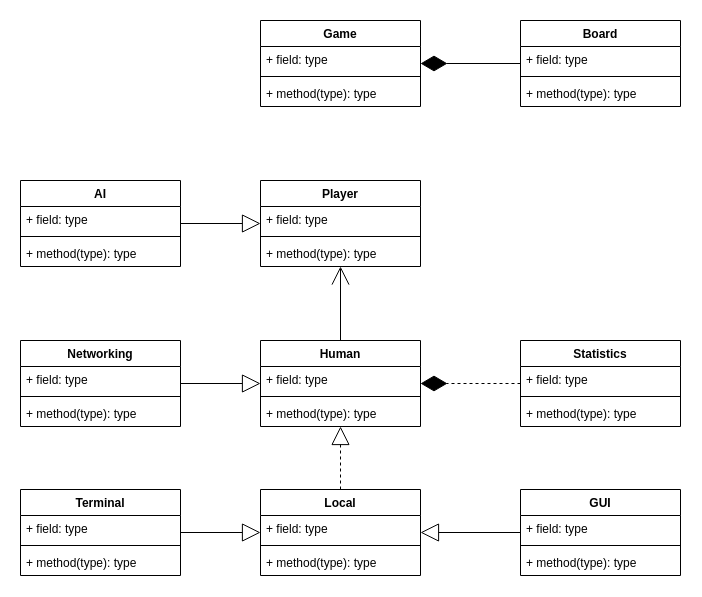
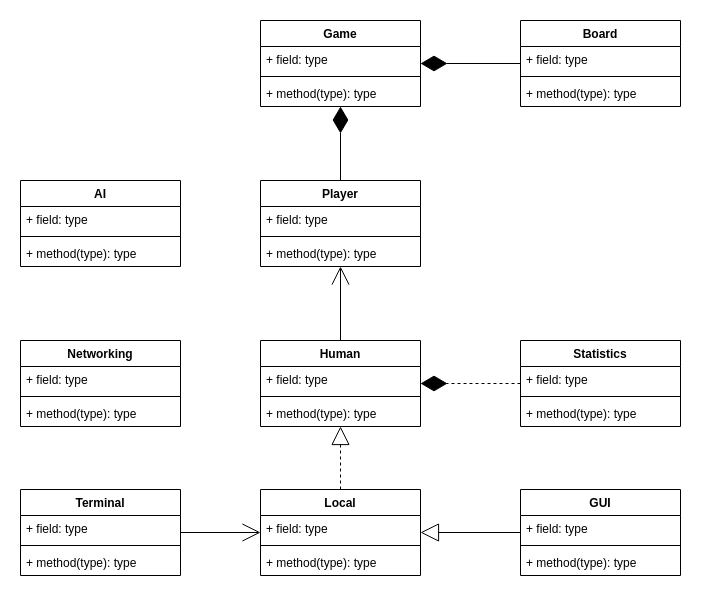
+ <mxCell id="18" value="" style="endArrow=diamondThin;endFill=1;endSize=24;html=1;rounded=0;exitX=0.5;exitY=0;exitDx=0;exitDy=0;" parent="1" source="19" target="2" edge="1"><mxGeometry width="160" relative="1" as="geometry"><mxPoint x="230" y="230" as="sourcePoint" /><mxPoint x="390" y="230" as="targetPoint" /><Array as="points"><mxPoint x="340" y="183" /></Array></mxGeometry></mxCell>
- <mxCell id="36" value="" style="endArrow=block;endSize=16;endFill=0;html=1;rounded=0;" parent="1" source="14" target="19" edge="1"><mxGeometry width="160" relative="1" as="geometry"><mxPoint x="130" y="157" as="sourcePoint" /><mxPoint x="210" y="40" as="targetPoint" /><Array as="points" /></mxGeometry></mxCell>
- <mxCell id="39" value="" style="endArrow=block;endSize=16;endFill=0;html=1;rounded=0;" parent="1" source="27" target="23" edge="1"><mxGeometry width="160" relative="1" as="geometry"><mxPoint x="350" y="350" as="sourcePoint" /><mxPoint x="350" y="276" as="targetPoint" /><Array as="points" /></mxGeometry></mxCell>
- <mxCell id="35" value="" style="endArrow=block;endSize=16;endFill=0;html=1;rounded=0;" parent="1" source="6" target="31" edge="1"><mxGeometry width="160" relative="1" as="geometry"><mxPoint x="-180" y="555" as="sourcePoint" /><mxPoint x="-20" y="555" as="targetPoint" /><Array as="points" /></mxGeometry></mxCell>
+ <mxCell id="35" value="" style="endArrow=open;endSize=16;endFill=0;html=1;rounded=0;" parent="1" source="6" target="31" edge="1"><mxGeometry width="160" relative="1" as="geometry"><mxPoint x="-180" y="555" as="sourcePoint" /><mxPoint x="-20" y="555" as="targetPoint" /><Array as="points" /></mxGeometry></mxCell>
